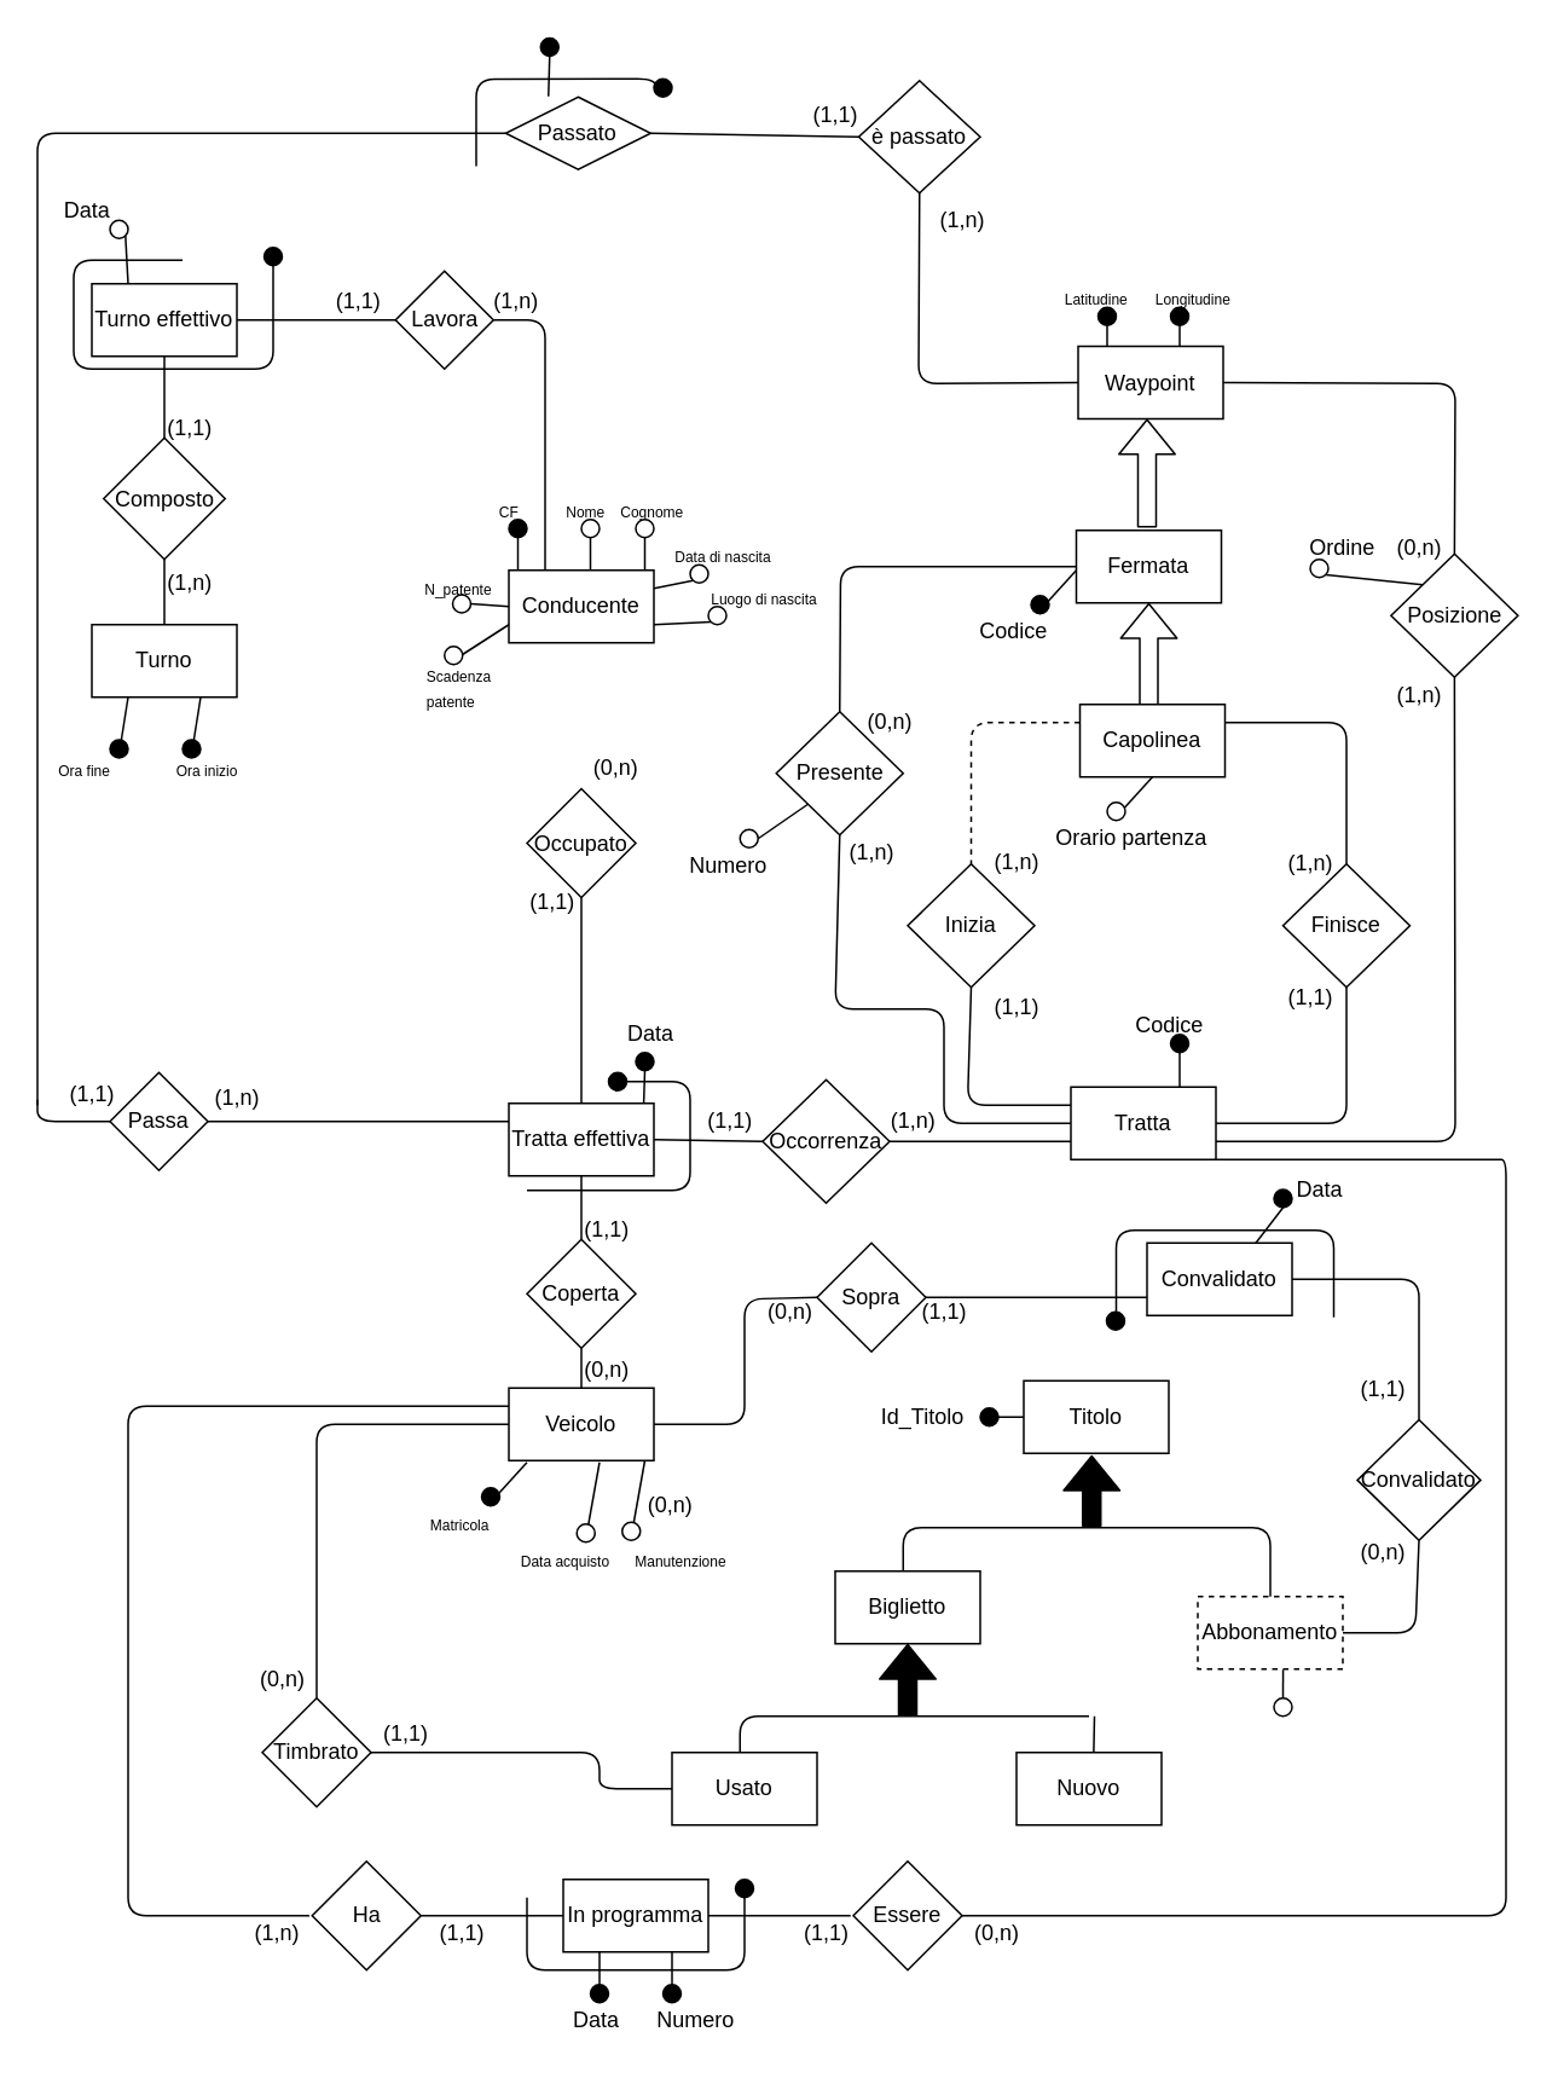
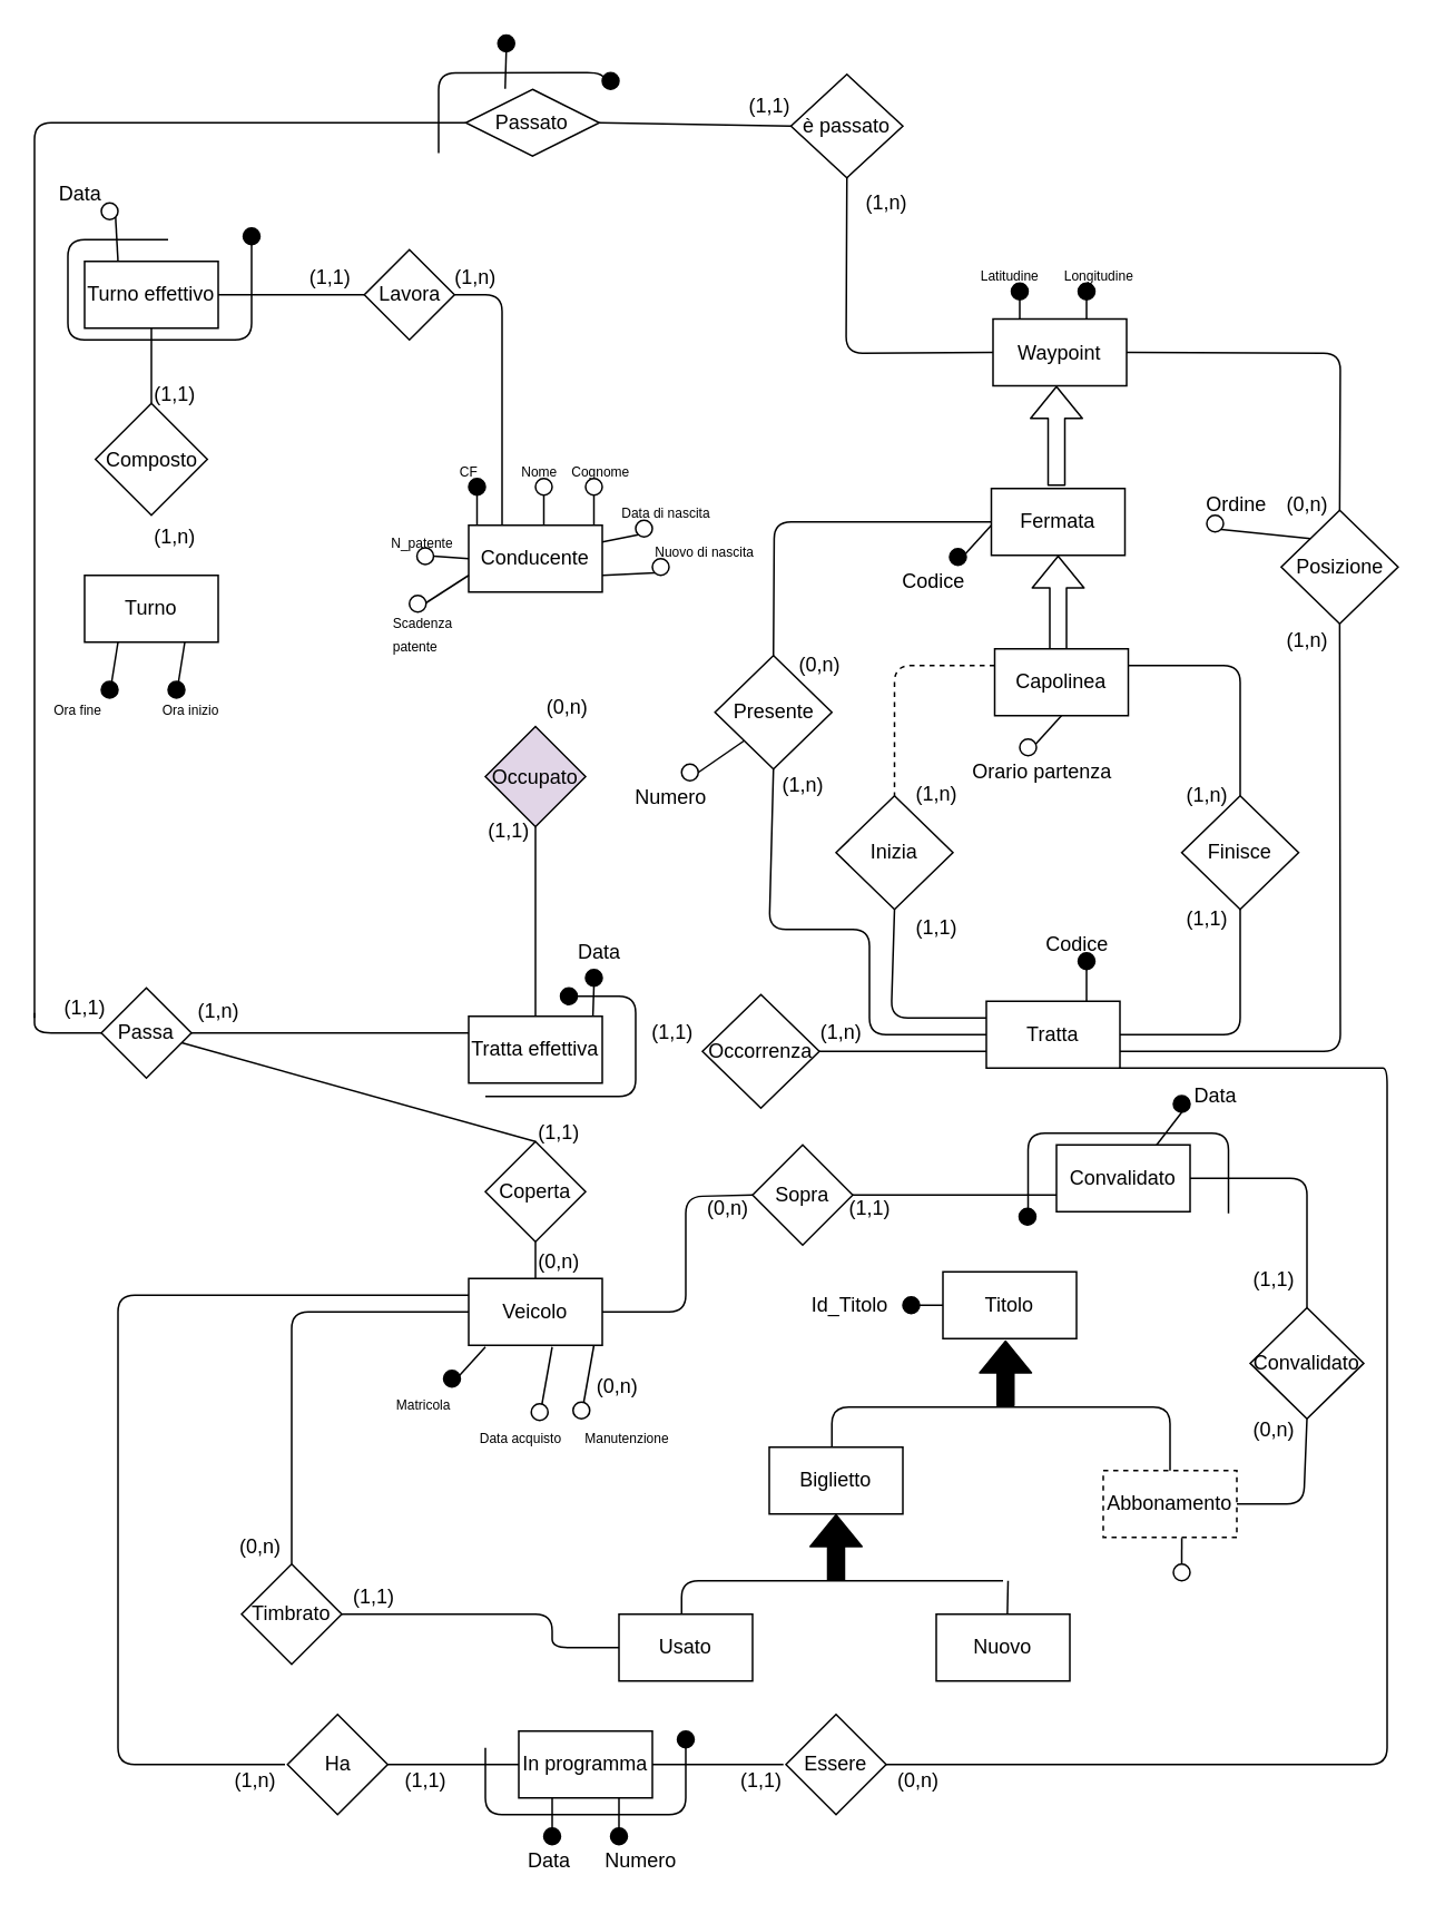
- <mxCell id="61" value="" style="endArrow=none;html=1;entryX=0.5;entryY=0;entryDx=0;entryDy=0;exitX=0.5;exitY=1;exitDx=0;exitDy=0;" parent="1" source="60" target="53" edge="1"><mxGeometry width="50" height="50" relative="1" as="geometry"><mxPoint x="30" y="946" as="sourcePoint" /><mxPoint x="80" y="896" as="targetPoint" /></mxGeometry></mxCell>
- <mxCell id="42" value="&lt;font style=&quot;font-size: 8px&quot;&gt;Luogo di nascita&lt;/font&gt;" style="text;html=1;resizable=0;points=[];autosize=1;align=left;verticalAlign=top;spacingTop=-4;" parent="1" vertex="1"><mxGeometry x="390" y="319" width="70" height="20" as="geometry" /></mxCell>
+ <mxCell id="42" value="&lt;font style=&quot;font-size: 8px&quot;&gt;Nuovo di nascita&lt;/font&gt;" style="text;html=1;resizable=0;points=[];autosize=1;align=left;verticalAlign=top;spacingTop=-4;" parent="1" vertex="1"><mxGeometry x="390" y="319" width="70" height="20" as="geometry" /></mxCell>
- <mxCell id="2" value="Occupato" style="rhombus;whiteSpace=wrap;html=1;" parent="1" vertex="1"><mxGeometry x="290" y="434.5" width="60" height="60" as="geometry" /></mxCell>
+ <mxCell id="2" value="Occupato" style="rhombus;whiteSpace=wrap;html=1;fillColor=#e1d5e7;" parent="1" vertex="1"><mxGeometry x="290" y="434.5" width="60" height="60" as="geometry" /></mxCell>
- <mxCell id="18" value="" style="endArrow=none;html=1;fillColor=#000000;entryX=1;entryY=0.5;entryDx=0;entryDy=0;exitX=0;exitY=0.5;exitDx=0;exitDy=0;" parent="1" source="16" target="17" edge="1"><mxGeometry width="50" height="50" relative="1" as="geometry"><mxPoint x="290" y="866" as="sourcePoint" /><mxPoint x="340" y="816" as="targetPoint" /></mxGeometry></mxCell>
- <mxCell id="22" value="" style="endArrow=none;html=1;fillColor=#000000;entryX=0.5;entryY=1;entryDx=0;entryDy=0;exitX=0.5;exitY=0;exitDx=0;exitDy=0;" parent="1" source="21" target="17" edge="1"><mxGeometry width="50" height="50" relative="1" as="geometry"><mxPoint x="315" y="688" as="sourcePoint" /><mxPoint x="315" y="658" as="targetPoint" /></mxGeometry></mxCell>
+ <mxCell id="22" value="" style="endArrow=none;html=1;fillColor=#000000;exitX=0.5;exitY=0;exitDx=0;exitDy=0;" parent="1" source="21" target="176" edge="1"><mxGeometry width="50" height="50" relative="1" as="geometry"><mxPoint x="315" y="688" as="sourcePoint" /><mxPoint x="315" y="658" as="targetPoint" /></mxGeometry></mxCell>
